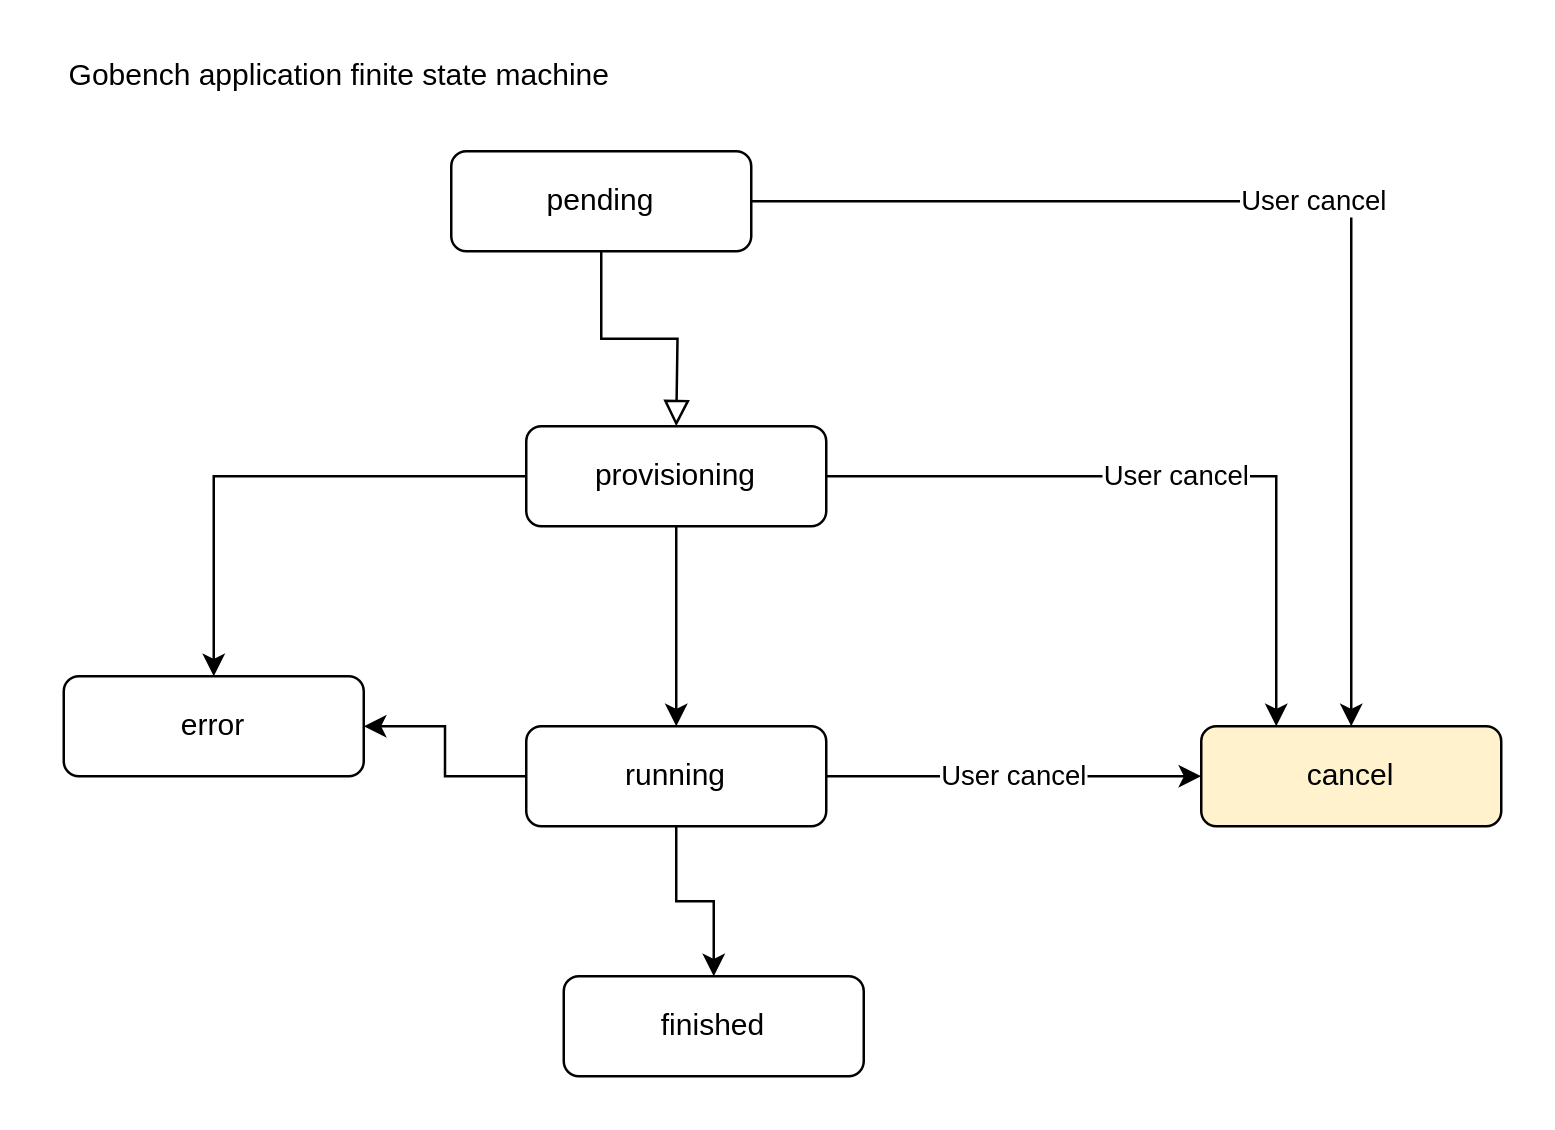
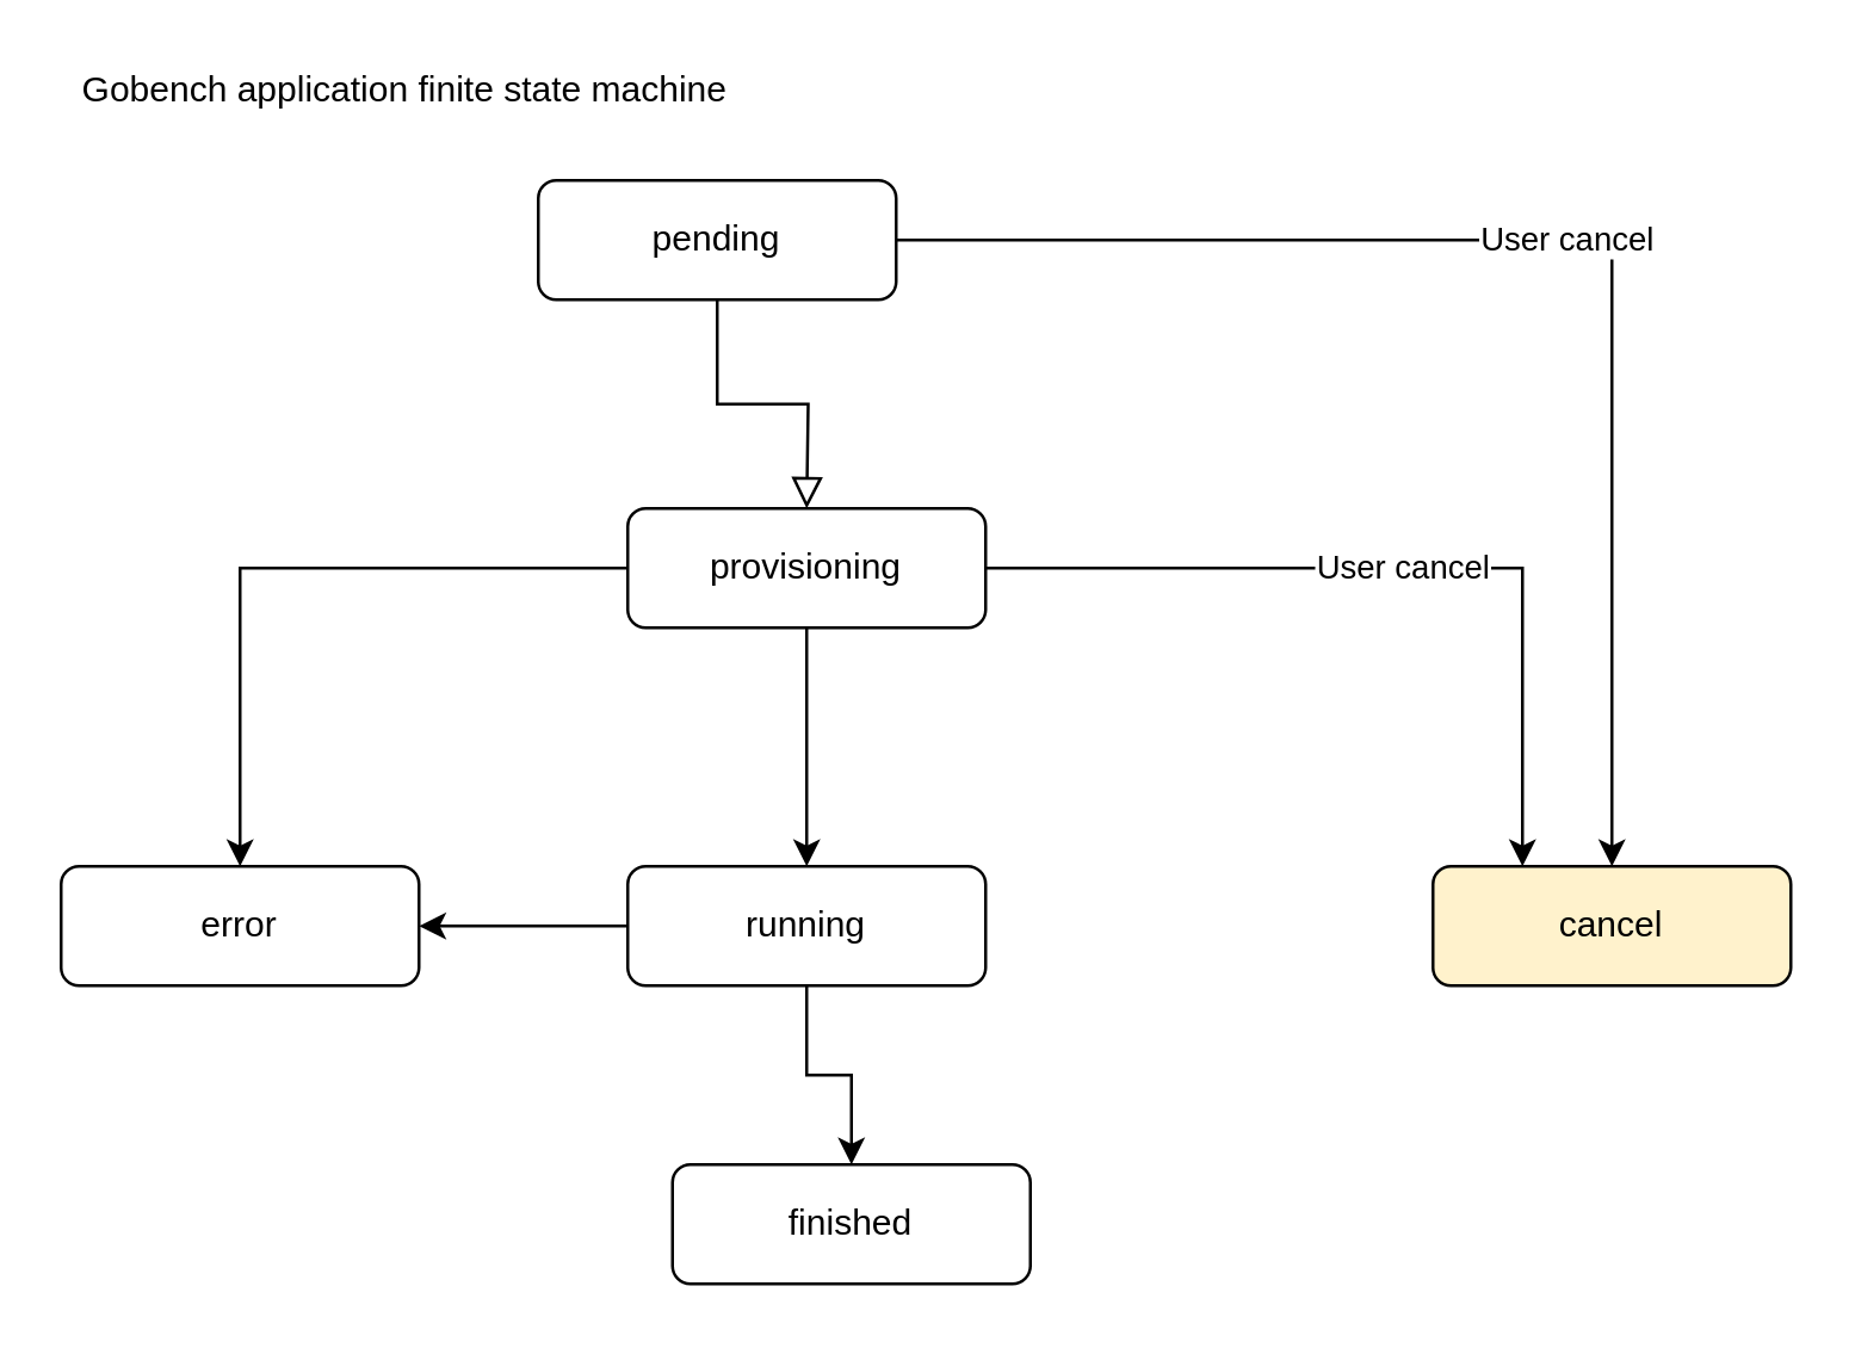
- <mxCell id="13" value="error" style="rounded=1;whiteSpace=wrap;html=1;fontSize=12;glass=0;strokeWidth=1;shadow=0;" vertex="1" parent="1"><mxGeometry x="25" y="270" width="120" height="40" as="geometry" /></mxCell>
+ <mxCell id="13" value="error" style="rounded=1;whiteSpace=wrap;html=1;fontSize=12;glass=0;strokeWidth=1;shadow=0;" vertex="1" parent="1"><mxGeometry x="20" y="290" width="120" height="40" as="geometry" /></mxCell>
- <mxCell id="10" value="User cancel" style="edgeStyle=orthogonalEdgeStyle;rounded=0;orthogonalLoop=1;jettySize=auto;html=1;" edge="1" parent="1" source="12" target="14"><mxGeometry relative="1" as="geometry" /></mxCell>
